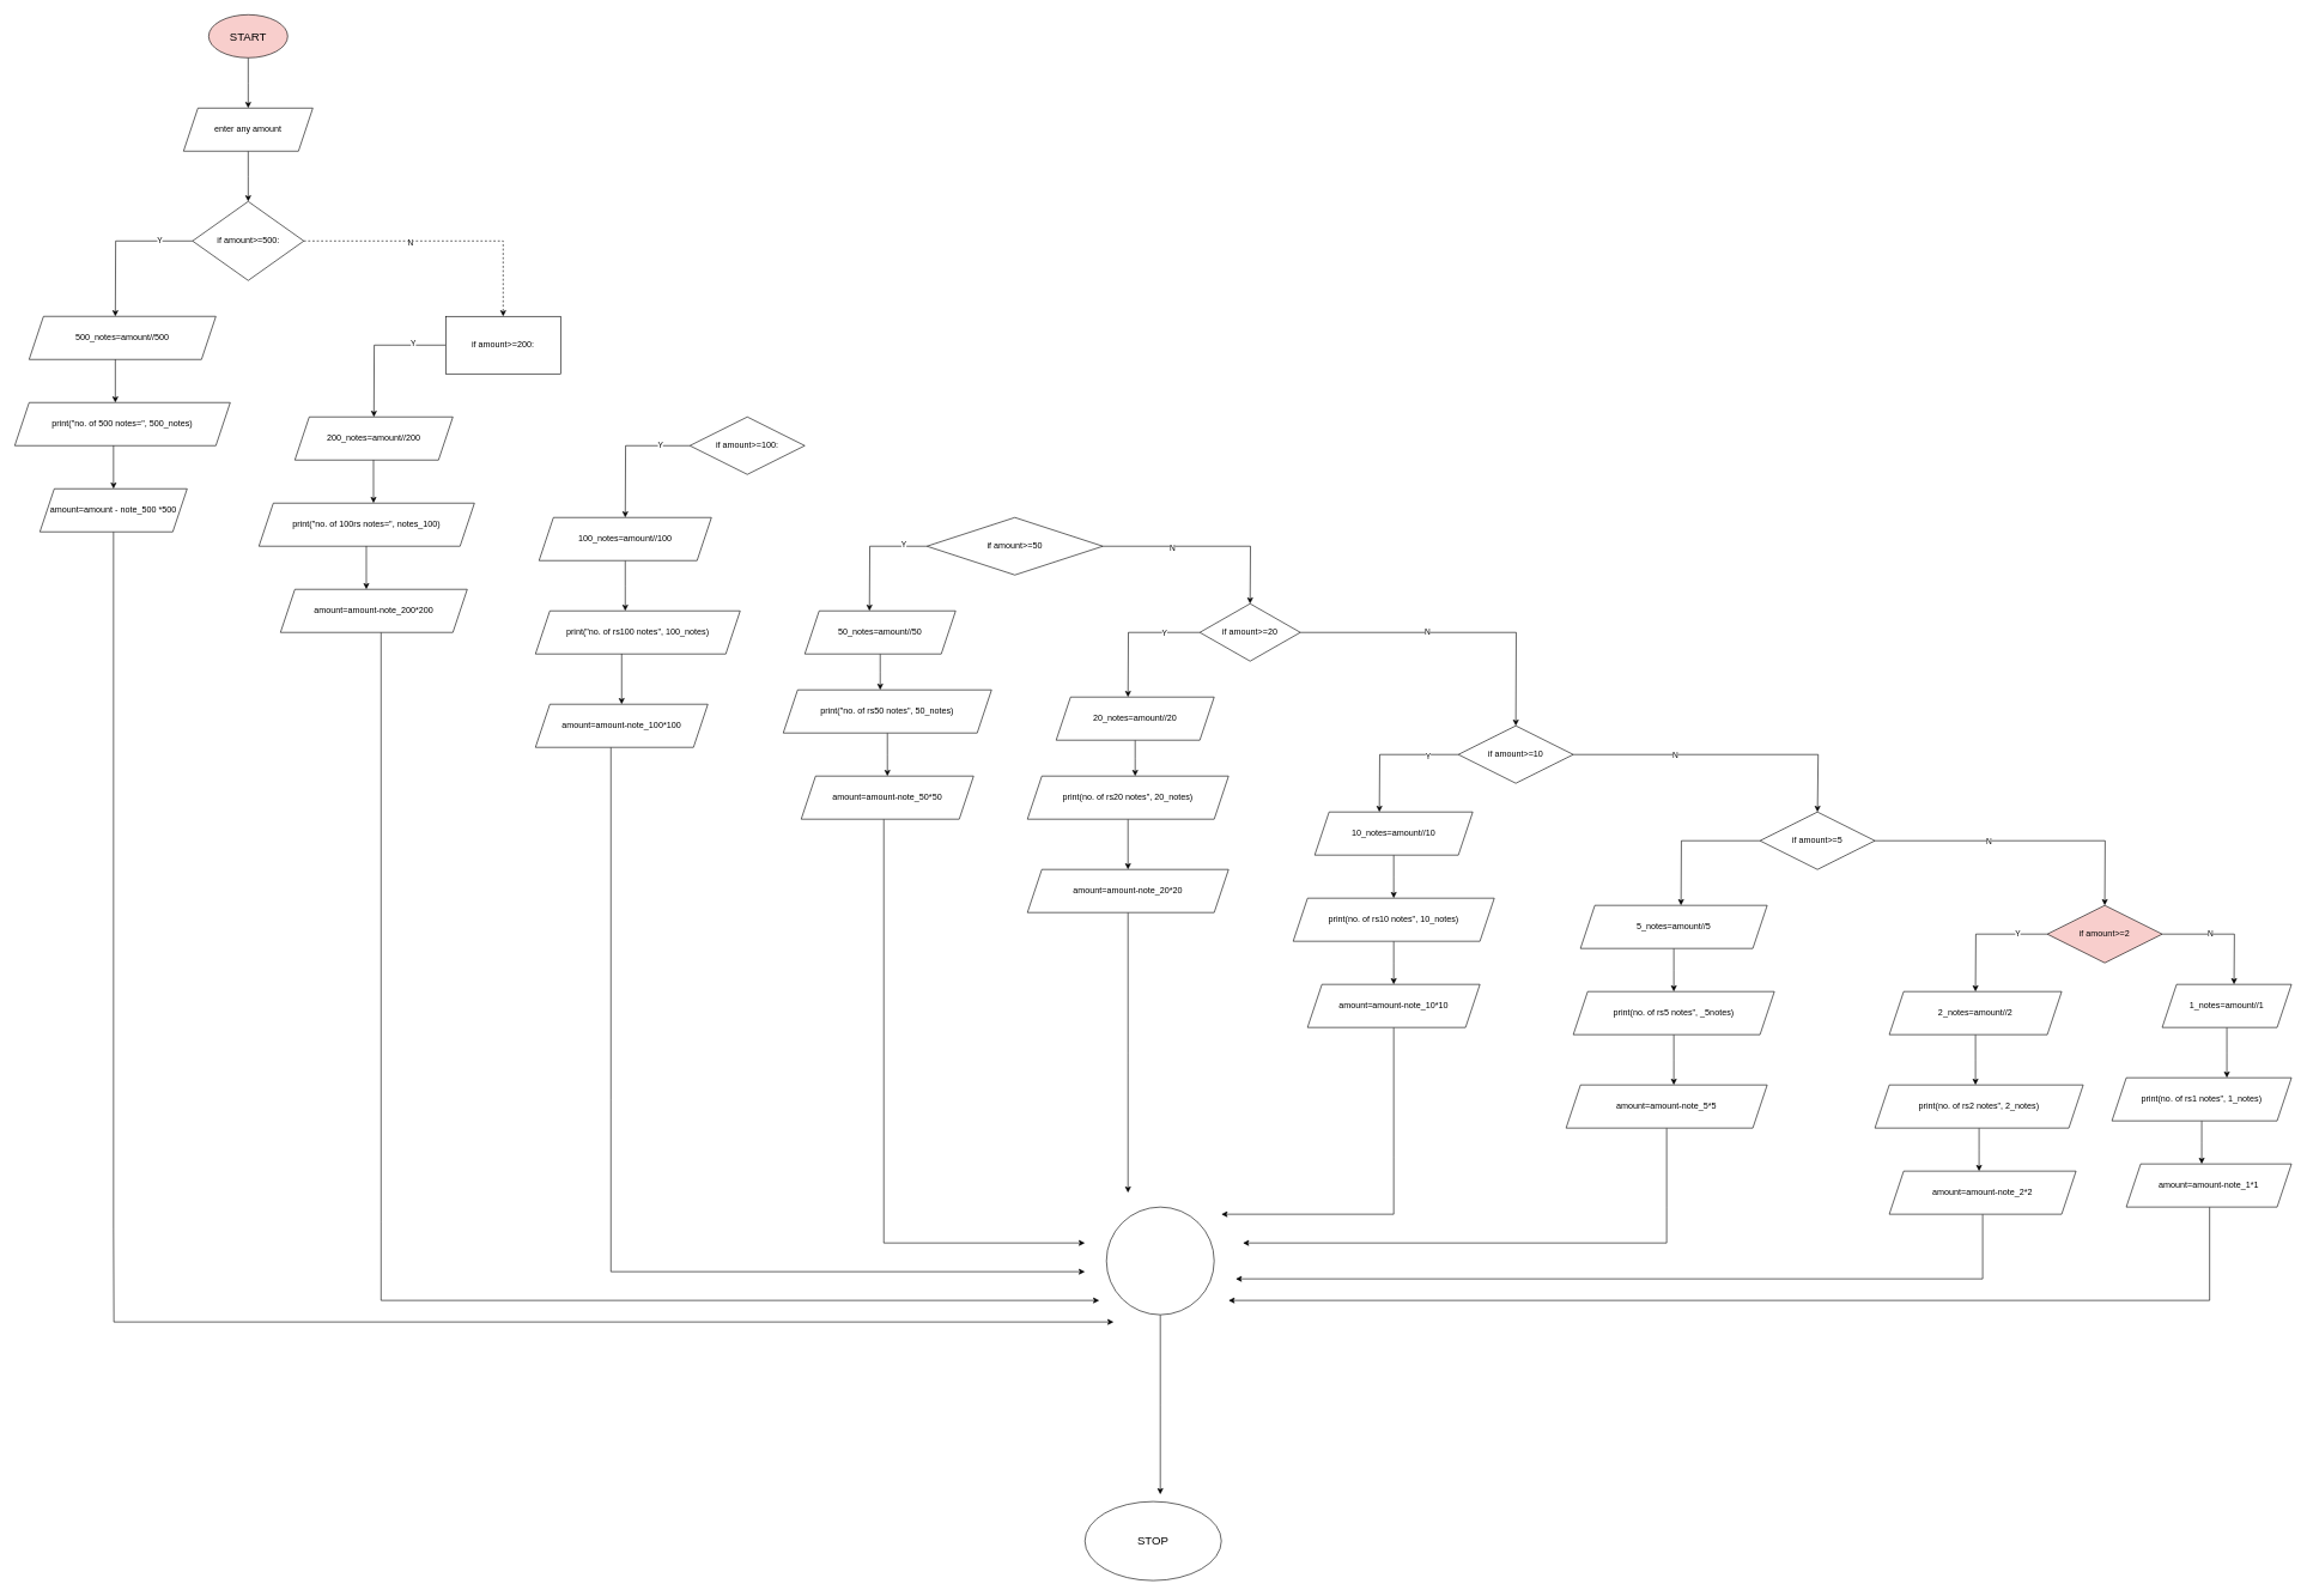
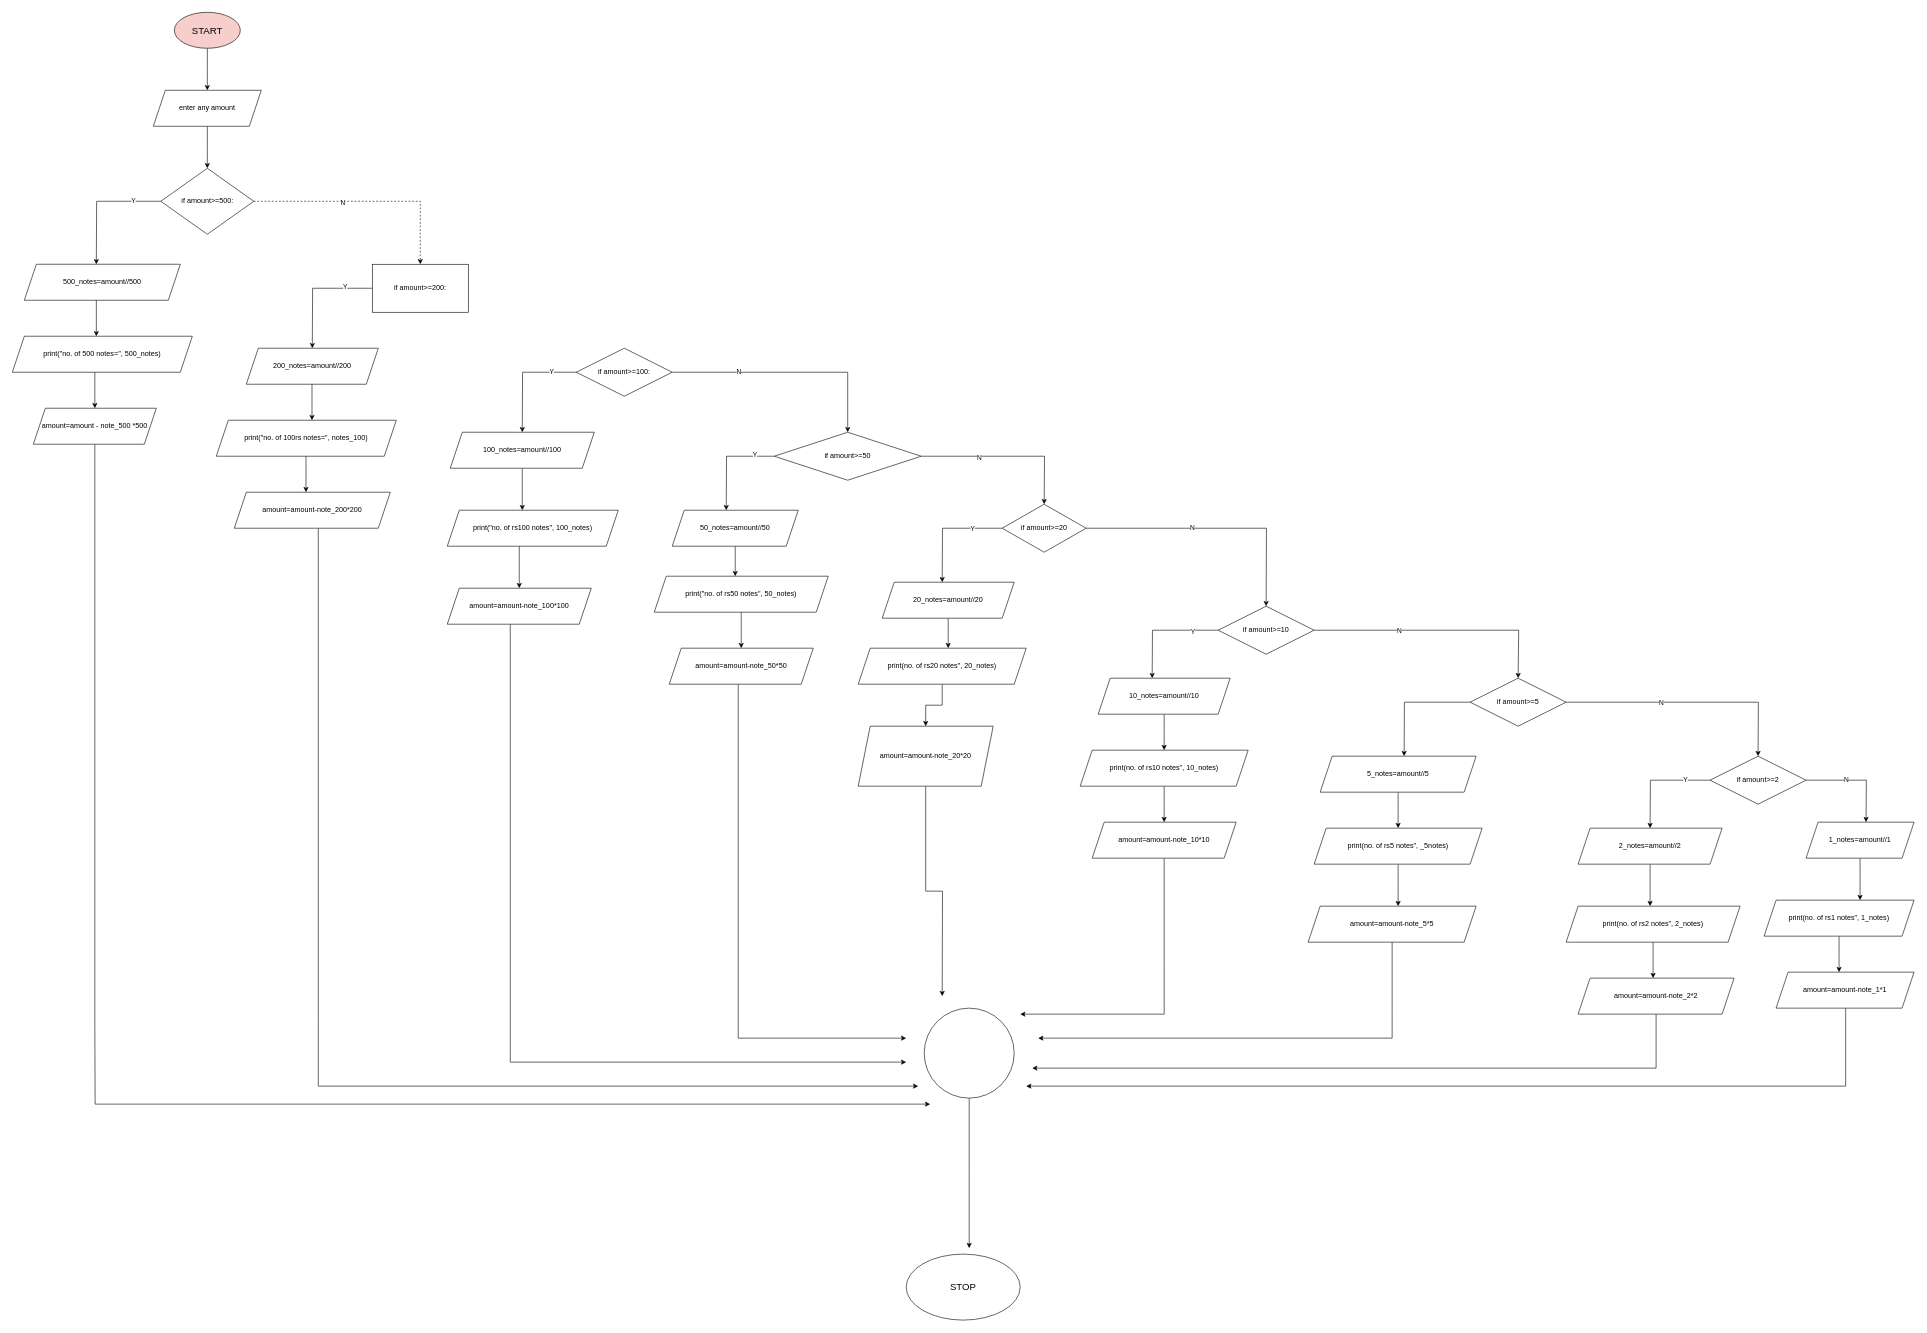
+ <mxCell id="22" style="edgeStyle=orthogonalEdgeStyle;rounded=0;orthogonalLoop=1;jettySize=auto;html=1;entryX=0.5;entryY=0;entryDx=0;entryDy=0;" edge="1" parent="1" source="24" target="41"><mxGeometry relative="1" as="geometry"><mxPoint x="1260" y="720" as="targetPoint" /></mxGeometry></mxCell>
+ <mxCell id="23" value="N" style="edgeLabel;html=1;align=center;verticalAlign=middle;resizable=0;points=[];" connectable="0" vertex="1" parent="22"><mxGeometry x="-0.441" y="2" relative="1" as="geometry"><mxPoint as="offset" /></mxGeometry></mxCell>
- <mxCell id="58" value="amount=amount-note_20*20" style="shape=parallelogram;perimeter=parallelogramPerimeter;whiteSpace=wrap;html=1;fixedSize=1;" vertex="1" parent="1"><mxGeometry x="1430" y="1210" width="280" height="60" as="geometry" /></mxCell>
+ <mxCell id="58" value="amount=amount-note_20*20" style="shape=parallelogram;perimeter=parallelogramPerimeter;whiteSpace=wrap;html=1;fixedSize=1;" vertex="1" parent="1"><mxGeometry x="1430" y="1210" width="225" height="100" as="geometry" /></mxCell>
- <mxCell id="84" value="if amount&amp;gt;=2" style="rhombus;whiteSpace=wrap;html=1;fillColor=#f8cecc;" vertex="1" parent="1"><mxGeometry x="2850" y="1260" width="160" height="80" as="geometry" /></mxCell>
+ <mxCell id="84" value="if amount&amp;gt;=2" style="rhombus;whiteSpace=wrap;html=1;" vertex="1" parent="1"><mxGeometry x="2850" y="1260" width="160" height="80" as="geometry" /></mxCell>
